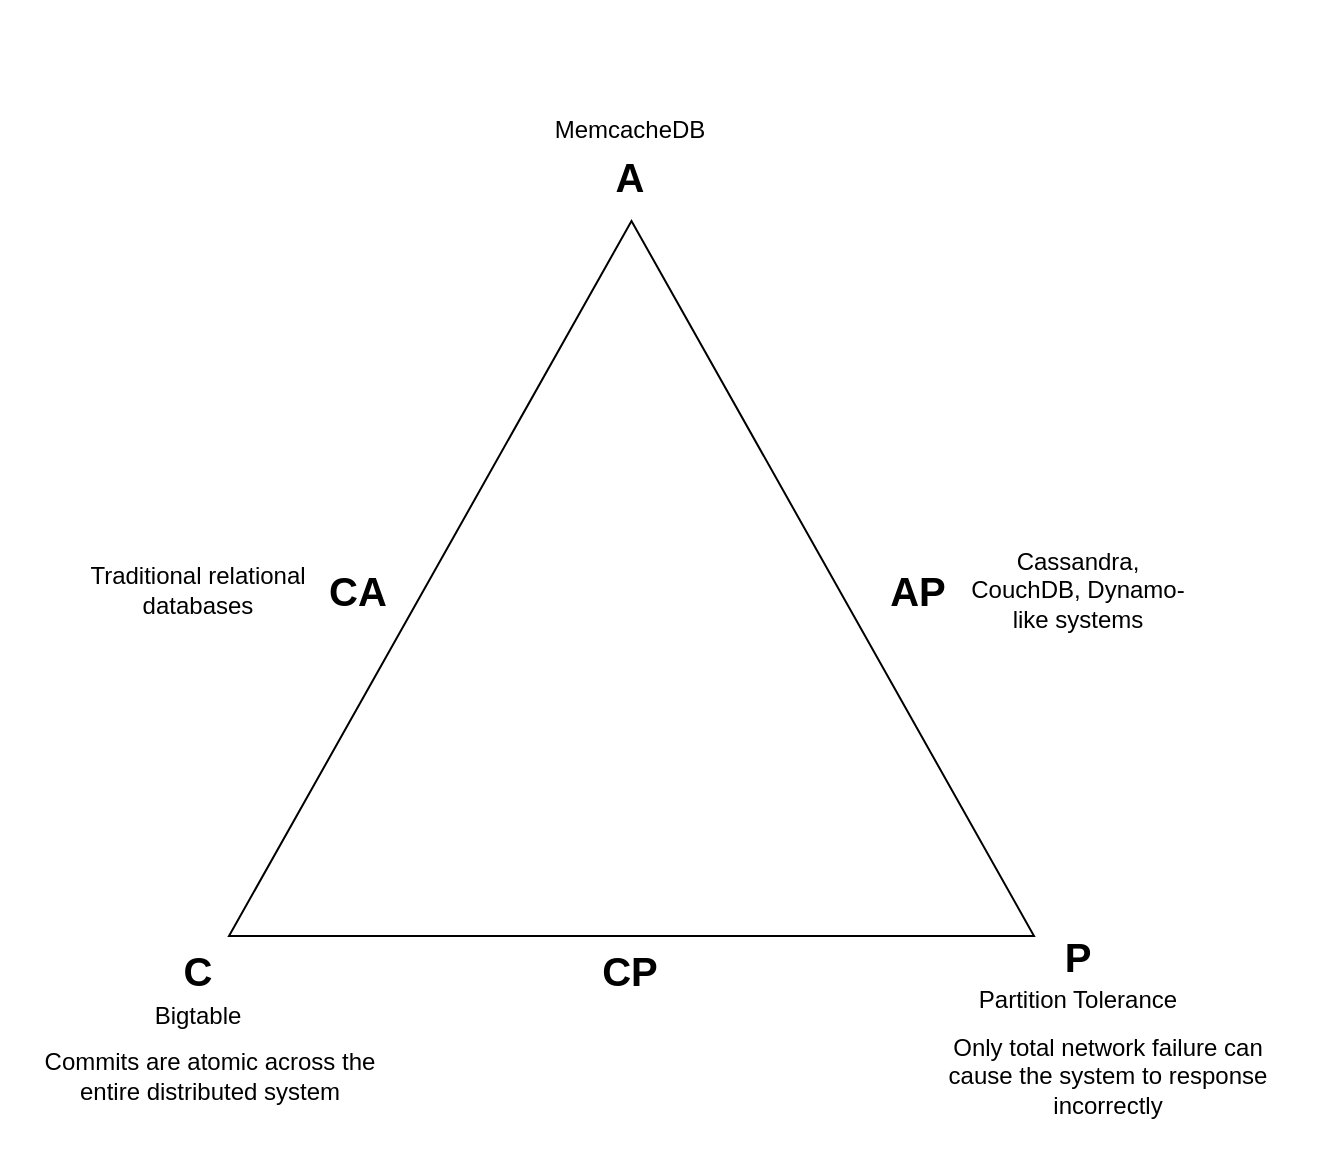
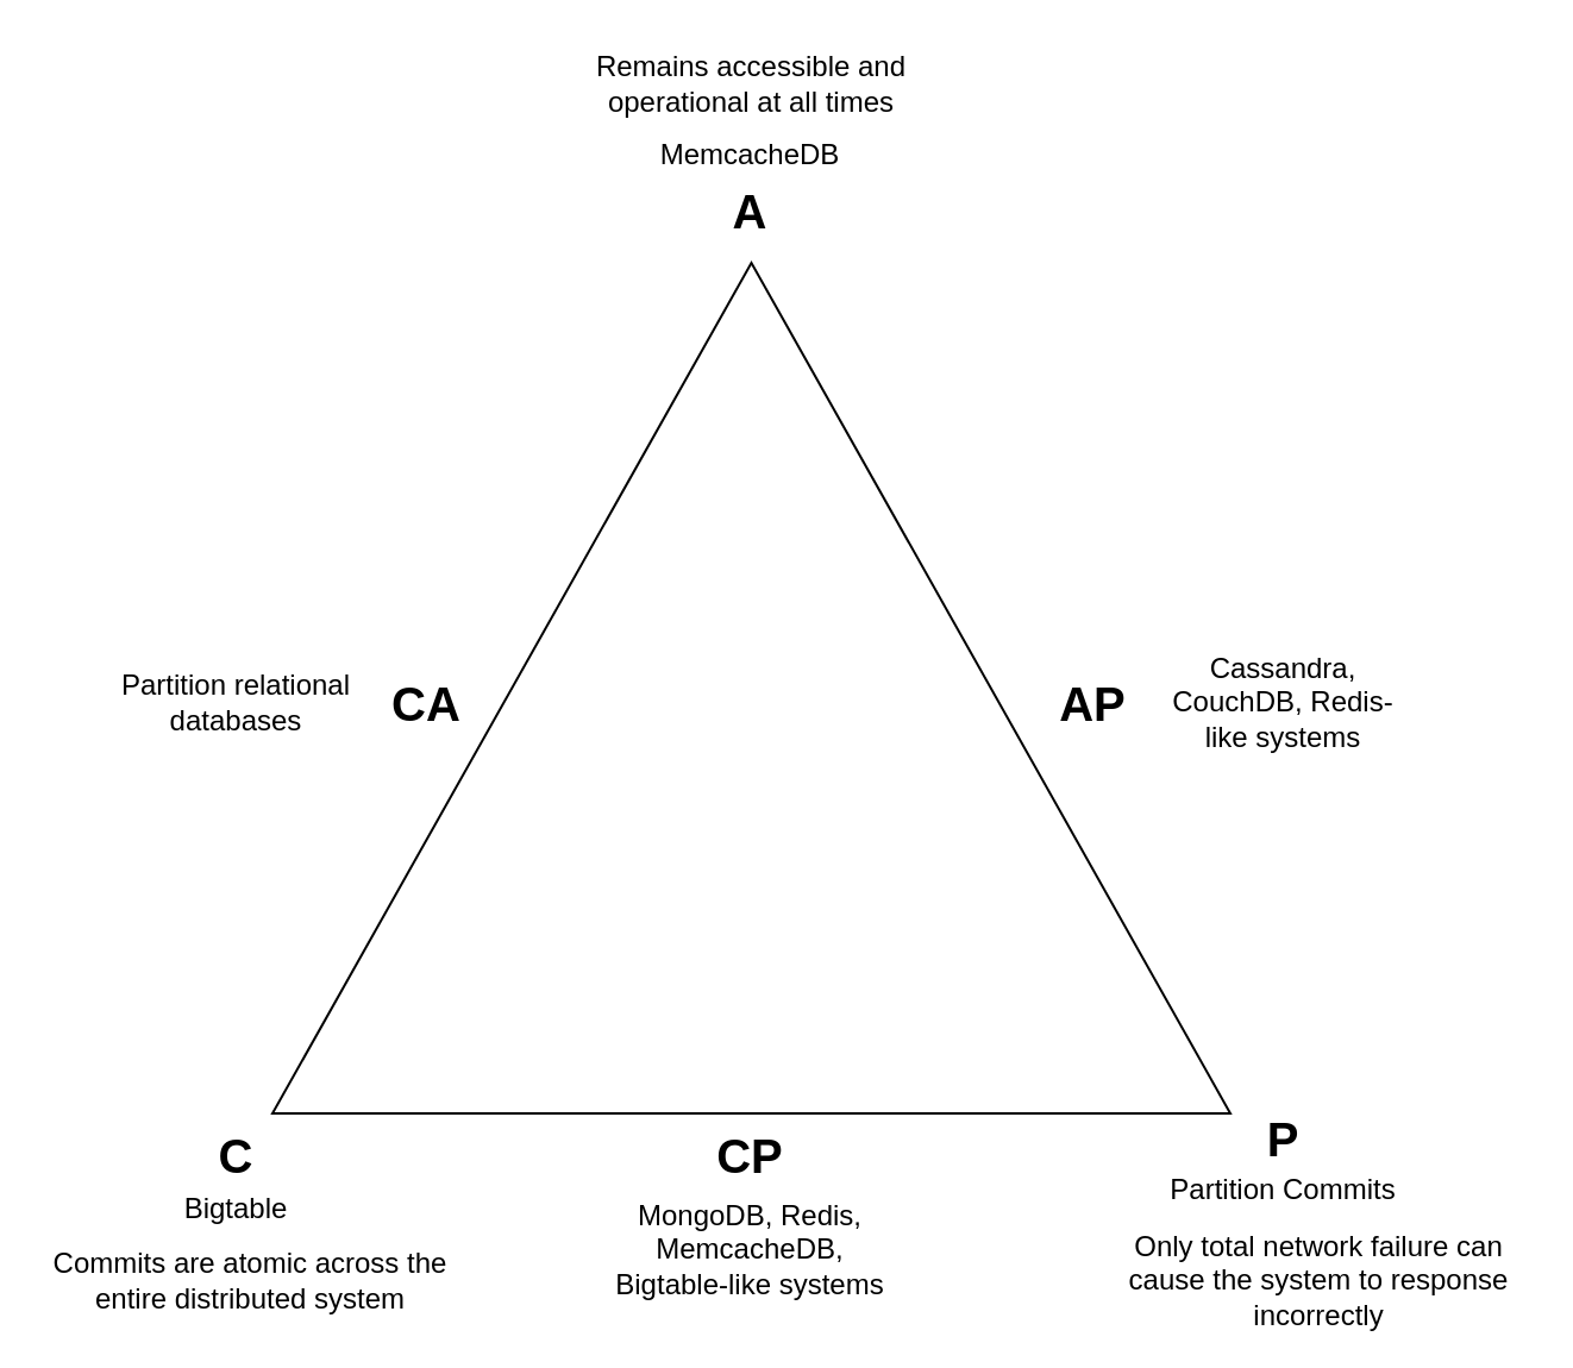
+ <mxCell id="4" value="Remains accessible and operational at all times" style="text;html=1;strokeColor=none;fillColor=none;align=center;verticalAlign=middle;whiteSpace=wrap;rounded=0;" vertex="1" parent="1"><mxGeometry x="249" y="20" width="132.5" height="30" as="geometry" /></mxCell>
- <mxCell id="11" value="Traditional relational databases" style="text;html=1;strokeColor=none;fillColor=none;align=center;verticalAlign=middle;whiteSpace=wrap;rounded=0;" vertex="1" parent="1"><mxGeometry x="39" y="280" width="120" height="30" as="geometry" /></mxCell>
+ <mxCell id="11" value="Partition relational databases" style="text;html=1;strokeColor=none;fillColor=none;align=center;verticalAlign=middle;whiteSpace=wrap;rounded=0;" vertex="1" parent="1"><mxGeometry x="39" y="280" width="120" height="30" as="geometry" /></mxCell>
- <mxCell id="17" value="Cassandra, CouchDB, Dynamo-like systems" style="text;html=1;strokeColor=none;fillColor=none;align=center;verticalAlign=middle;whiteSpace=wrap;rounded=0;" vertex="1" parent="1"><mxGeometry x="484" y="280" width="110" height="30" as="geometry" /></mxCell>
+ <mxCell id="17" value="Cassandra, CouchDB, Redis-like systems" style="text;html=1;strokeColor=none;fillColor=none;align=center;verticalAlign=middle;whiteSpace=wrap;rounded=0;" vertex="1" parent="1"><mxGeometry x="484" y="280" width="110" height="30" as="geometry" /></mxCell>
- <mxCell id="15" value="Partition Tolerance" style="text;html=1;strokeColor=none;fillColor=none;align=center;verticalAlign=middle;whiteSpace=wrap;rounded=0;" vertex="1" parent="1"><mxGeometry x="479" y="485" width="120" height="30" as="geometry" /></mxCell>
+ <mxCell id="15" value="Partition Commits" style="text;html=1;strokeColor=none;fillColor=none;align=center;verticalAlign=middle;whiteSpace=wrap;rounded=0;" vertex="1" parent="1"><mxGeometry x="479" y="485" width="120" height="30" as="geometry" /></mxCell>
+ <mxCell id="14" value="MongoDB, Redis, MemcacheDB, Bigtable-like systems" style="text;html=1;strokeColor=none;fillColor=none;align=center;verticalAlign=middle;whiteSpace=wrap;rounded=0;" vertex="1" parent="1"><mxGeometry x="255.25" y="510" width="120" height="30" as="geometry" /></mxCell>
